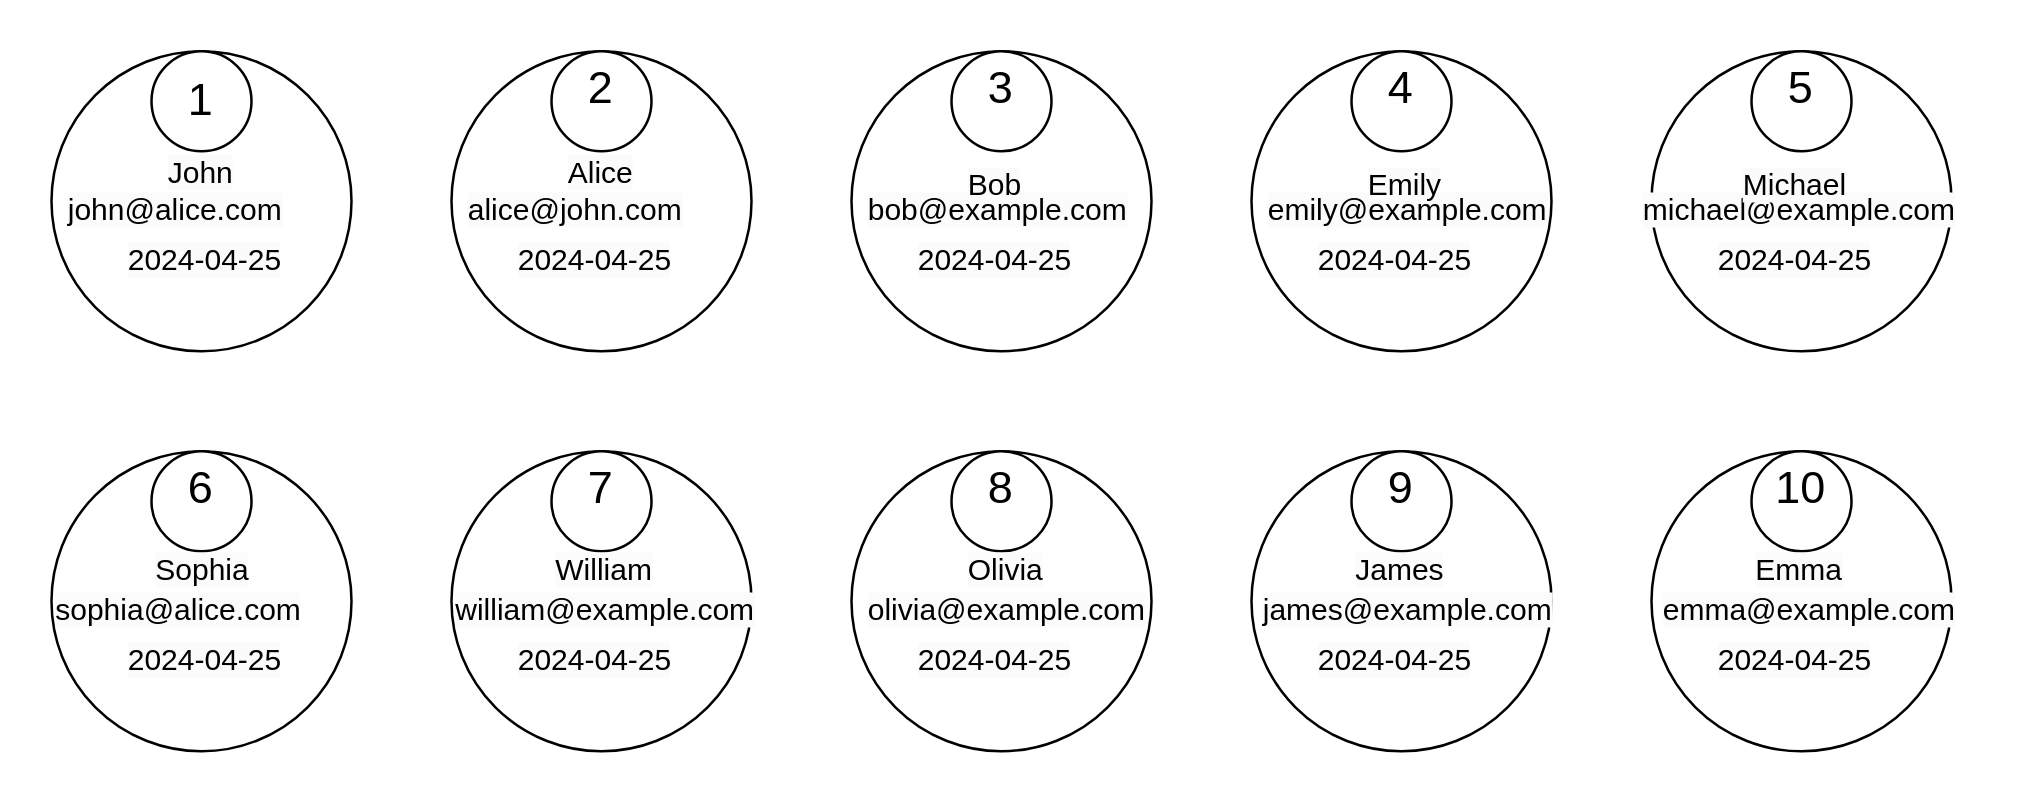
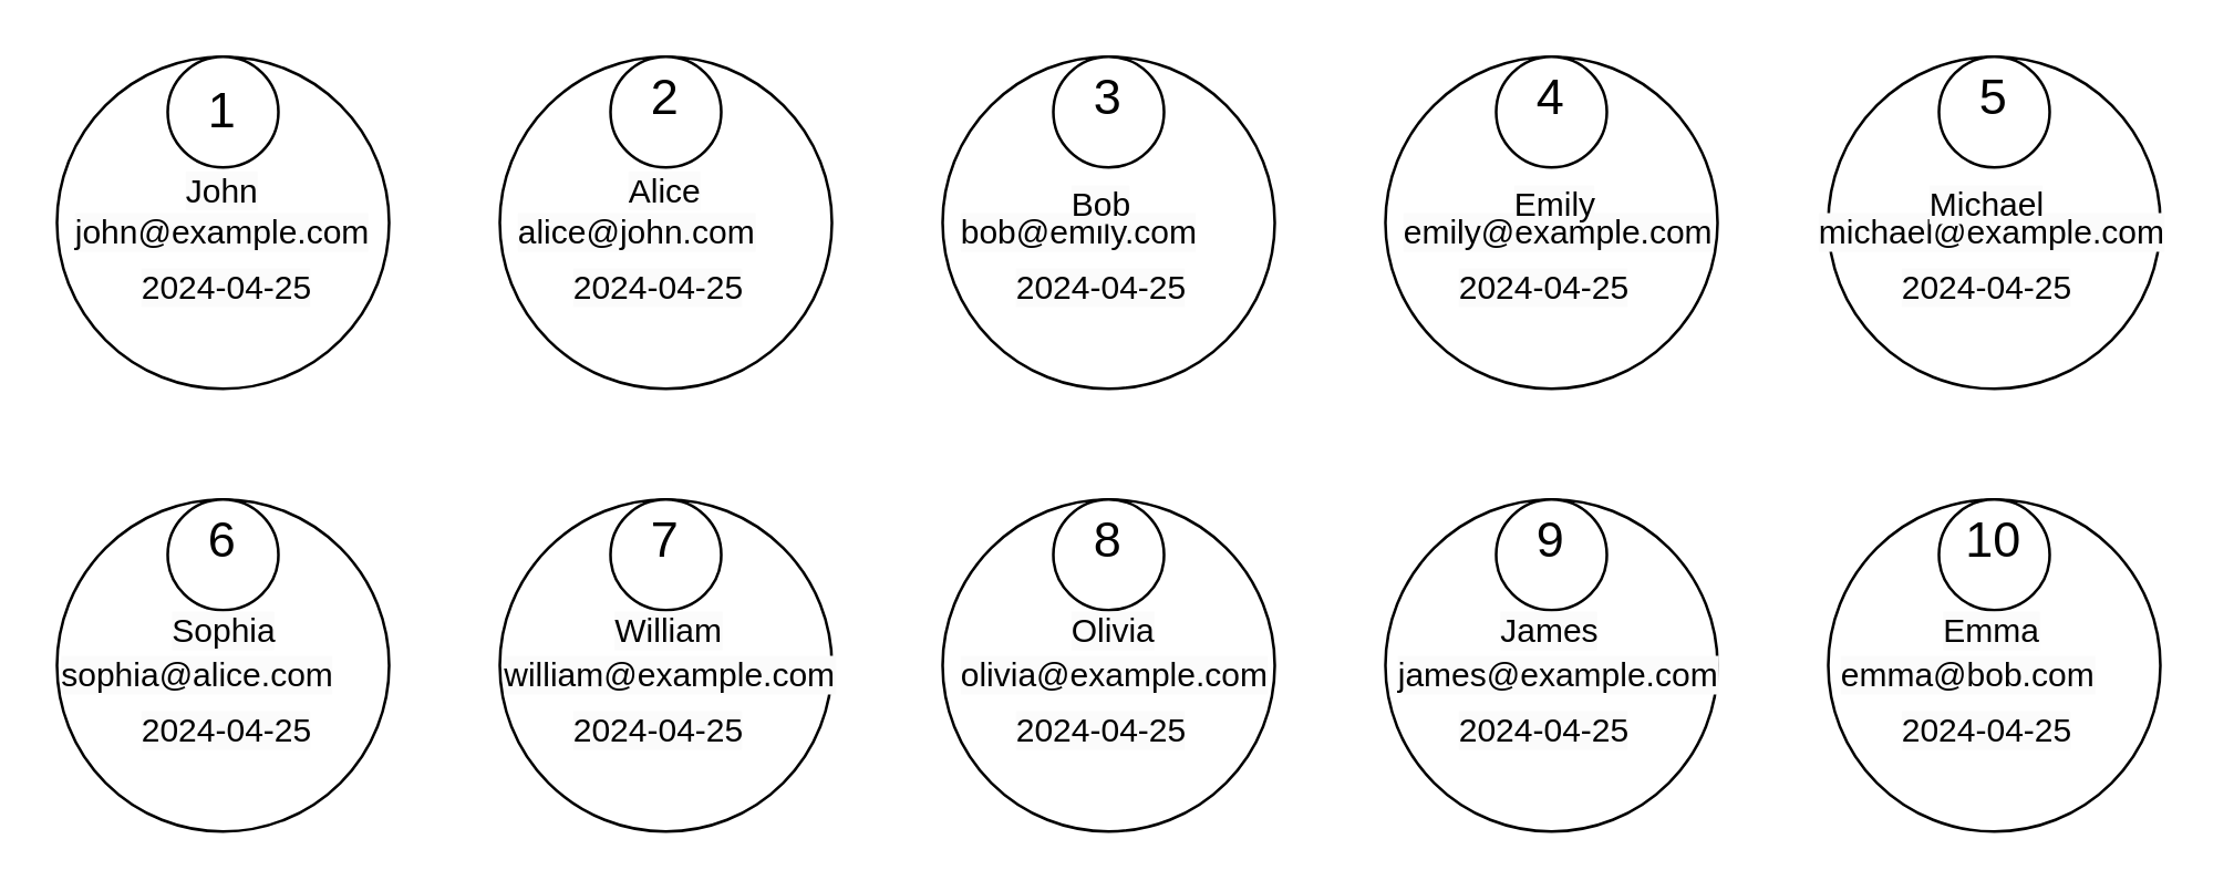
- <mxCell id="33" value="&lt;span style=&quot;color: rgb(0, 0, 0); font-family: Helvetica; font-size: 12px; font-style: normal; font-variant-ligatures: normal; font-variant-caps: normal; font-weight: 400; letter-spacing: normal; orphans: 2; text-align: left; text-indent: 0px; text-transform: none; widows: 2; word-spacing: 0px; -webkit-text-stroke-width: 0px; background-color: rgb(251, 251, 251); text-decoration-thickness: initial; text-decoration-style: initial; text-decoration-color: initial; float: none; display: inline !important;&quot;&gt;john@alice.com&lt;/span&gt;" style="text;whiteSpace=wrap;html=1;" vertex="1" parent="1"><mxGeometry x="25" y="70" width="110" height="20" as="geometry" /></mxCell>
+ <mxCell id="33" value="&lt;span style=&quot;color: rgb(0, 0, 0); font-family: Helvetica; font-size: 12px; font-style: normal; font-variant-ligatures: normal; font-variant-caps: normal; font-weight: 400; letter-spacing: normal; orphans: 2; text-align: left; text-indent: 0px; text-transform: none; widows: 2; word-spacing: 0px; -webkit-text-stroke-width: 0px; background-color: rgb(251, 251, 251); text-decoration-thickness: initial; text-decoration-style: initial; text-decoration-color: initial; float: none; display: inline !important;&quot;&gt;john@example.com&lt;/span&gt;" style="text;whiteSpace=wrap;html=1;" vertex="1" parent="1"><mxGeometry x="25" y="70" width="110" height="20" as="geometry" /></mxCell>
- <mxCell id="46" value="&lt;span style=&quot;color: rgb(0, 0, 0); font-family: Helvetica; font-size: 12px; font-style: normal; font-variant-ligatures: normal; font-variant-caps: normal; font-weight: 400; letter-spacing: normal; orphans: 2; text-align: left; text-indent: 0px; text-transform: none; widows: 2; word-spacing: 0px; -webkit-text-stroke-width: 0px; background-color: rgb(251, 251, 251); text-decoration-thickness: initial; text-decoration-style: initial; text-decoration-color: initial; float: none; display: inline !important;&quot;&gt;bob@example.com&lt;/span&gt;" style="text;whiteSpace=wrap;html=1;" vertex="1" parent="1"><mxGeometry x="345" y="70" width="110" height="20" as="geometry" /></mxCell>
+ <mxCell id="46" value="&lt;span style=&quot;color: rgb(0, 0, 0); font-family: Helvetica; font-size: 12px; font-style: normal; font-variant-ligatures: normal; font-variant-caps: normal; font-weight: 400; letter-spacing: normal; orphans: 2; text-align: left; text-indent: 0px; text-transform: none; widows: 2; word-spacing: 0px; -webkit-text-stroke-width: 0px; background-color: rgb(251, 251, 251); text-decoration-thickness: initial; text-decoration-style: initial; text-decoration-color: initial; float: none; display: inline !important;&quot;&gt;bob@emily.com&lt;/span&gt;" style="text;whiteSpace=wrap;html=1;" vertex="1" parent="1"><mxGeometry x="345" y="70" width="110" height="20" as="geometry" /></mxCell>
- <mxCell id="53" value="&lt;span style=&quot;color: rgb(0, 0, 0); font-family: Helvetica; font-size: 12px; font-style: normal; font-variant-ligatures: normal; font-variant-caps: normal; font-weight: 400; letter-spacing: normal; orphans: 2; text-align: left; text-indent: 0px; text-transform: none; widows: 2; word-spacing: 0px; -webkit-text-stroke-width: 0px; background-color: rgb(251, 251, 251); text-decoration-thickness: initial; text-decoration-style: initial; text-decoration-color: initial; float: none; display: inline !important;&quot;&gt;emma@example.com&lt;/span&gt;" style="text;whiteSpace=wrap;html=1;" vertex="1" parent="1"><mxGeometry x="662.5" y="230" width="115" height="20" as="geometry" /></mxCell>
+ <mxCell id="53" value="&lt;span style=&quot;color: rgb(0, 0, 0); font-family: Helvetica; font-size: 12px; font-style: normal; font-variant-ligatures: normal; font-variant-caps: normal; font-weight: 400; letter-spacing: normal; orphans: 2; text-align: left; text-indent: 0px; text-transform: none; widows: 2; word-spacing: 0px; -webkit-text-stroke-width: 0px; background-color: rgb(251, 251, 251); text-decoration-thickness: initial; text-decoration-style: initial; text-decoration-color: initial; float: none; display: inline !important;&quot;&gt;emma@bob.com&lt;/span&gt;" style="text;whiteSpace=wrap;html=1;" vertex="1" parent="1"><mxGeometry x="662.5" y="230" width="115" height="20" as="geometry" /></mxCell>
